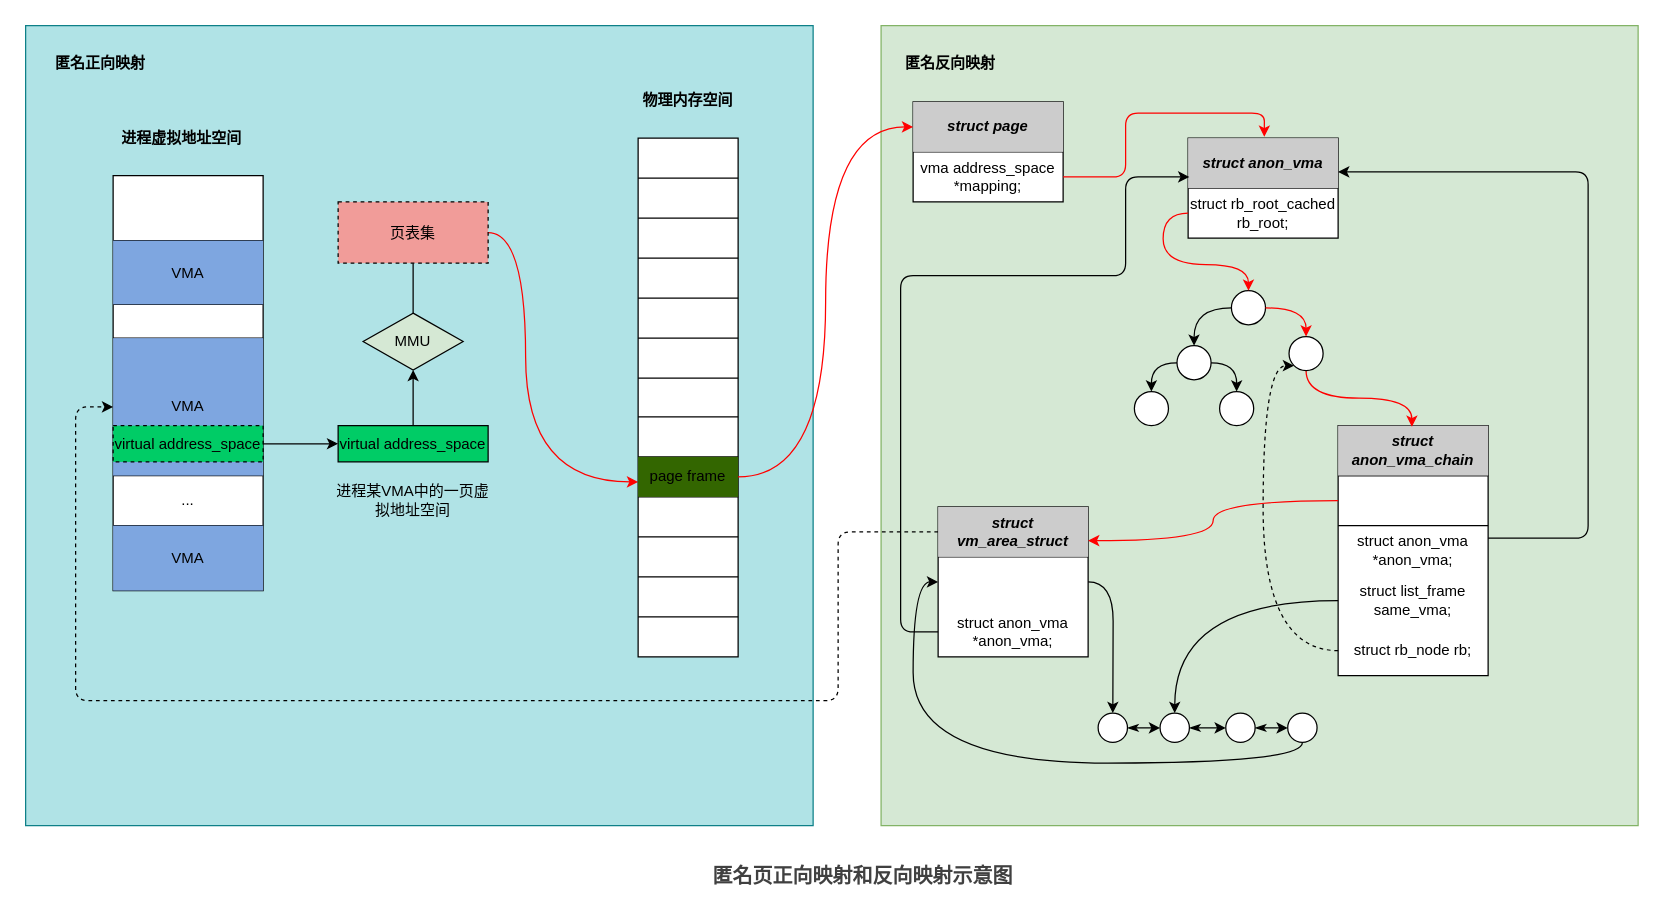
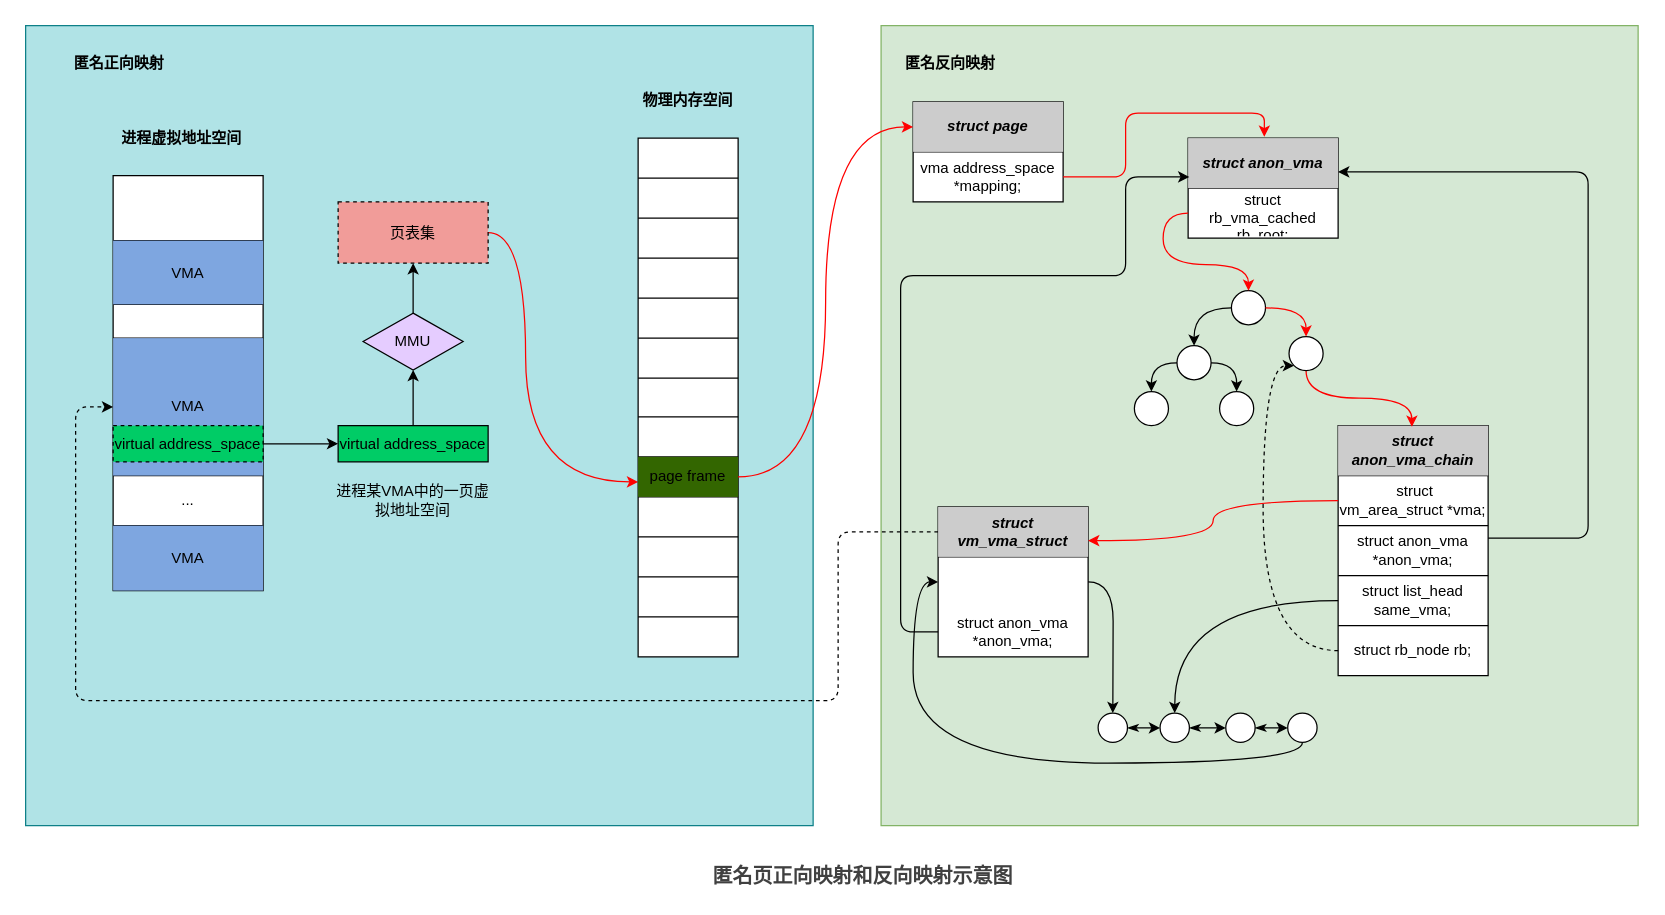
- <mxCell id="110" value="&lt;b&gt;匿名正向映射&lt;/b&gt;" style="text;html=1;strokeColor=none;fillColor=none;align=center;verticalAlign=middle;whiteSpace=wrap;rounded=0;shadow=0;" vertex="1" parent="1"><mxGeometry x="30" y="30" width="100" height="40" as="geometry" /></mxCell>
+ <mxCell id="110" value="&lt;b&gt;匿名正向映射&lt;/b&gt;" style="text;html=1;strokeColor=none;fillColor=none;align=center;verticalAlign=middle;whiteSpace=wrap;rounded=0;shadow=0;" vertex="1" parent="1"><mxGeometry x="45" y="30" width="100" height="40" as="geometry" /></mxCell>
- <mxCell id="65" value="struct rb_root_cached rb_root;" style="shape=partialRectangle;html=1;whiteSpace=wrap;connectable=0;overflow=hidden;fillColor=none;top=0;left=0;bottom=0;right=0;shadow=0;" vertex="1" parent="64"><mxGeometry width="120" height="40" as="geometry" /></mxCell>
+ <mxCell id="65" value="struct rb_vma_cached rb_root;" style="shape=partialRectangle;html=1;whiteSpace=wrap;connectable=0;overflow=hidden;fillColor=none;top=0;left=0;bottom=0;right=0;shadow=0;" vertex="1" parent="64"><mxGeometry width="120" height="40" as="geometry" /></mxCell>
- <mxCell id="22" value="" style="edgeStyle=orthogonalEdgeStyle;rounded=0;orthogonalLoop=1;jettySize=auto;html=1;shadow=0;endArrow=none;" parent="1" source="23" target="25" edge="1"><mxGeometry relative="1" as="geometry" /></mxCell>
+ <mxCell id="22" value="" style="edgeStyle=orthogonalEdgeStyle;rounded=0;orthogonalLoop=1;jettySize=auto;html=1;shadow=0;" parent="1" source="23" target="25" edge="1"><mxGeometry relative="1" as="geometry" /></mxCell>
- <mxCell id="23" value="MMU" style="rhombus;whiteSpace=wrap;html=1;rounded=0;fillColor=#d5e8d4;shadow=0;" parent="1" vertex="1"><mxGeometry x="290" y="250" width="80" height="45.5" as="geometry" /></mxCell>
+ <mxCell id="23" value="MMU" style="rhombus;whiteSpace=wrap;html=1;rounded=0;fillColor=#E5CCFF;shadow=0;" parent="1" vertex="1"><mxGeometry x="290" y="250" width="80" height="45.5" as="geometry" /></mxCell>
+ <mxCell id="77" value="&amp;nbsp;struct vm_area_struct *vma;" style="shape=partialRectangle;html=1;whiteSpace=wrap;connectable=0;overflow=hidden;fillColor=none;top=0;left=0;bottom=0;right=0;shadow=0;" vertex="1" parent="76"><mxGeometry width="120" height="40" as="geometry" /></mxCell>
- <mxCell id="69" value="&lt;b&gt;&lt;i&gt;struct vm_area_struct&lt;/i&gt;&lt;/b&gt;" style="shape=partialRectangle;html=1;whiteSpace=wrap;connectable=0;overflow=hidden;top=0;left=0;bottom=0;right=0;fillColor=#CCCCCC;shadow=0;" vertex="1" parent="68"><mxGeometry width="120" height="40" as="geometry" /></mxCell>
+ <mxCell id="69" value="&lt;b&gt;&lt;i&gt;struct vm_vma_struct&lt;/i&gt;&lt;/b&gt;" style="shape=partialRectangle;html=1;whiteSpace=wrap;connectable=0;overflow=hidden;top=0;left=0;bottom=0;right=0;fillColor=#CCCCCC;shadow=0;" vertex="1" parent="68"><mxGeometry width="120" height="40" as="geometry" /></mxCell>
- <mxCell id="81" value="struct list_frame same_vma;" style="shape=partialRectangle;html=1;whiteSpace=wrap;connectable=0;overflow=hidden;fillColor=none;top=0;left=0;bottom=0;right=0;shadow=0;" vertex="1" parent="80"><mxGeometry width="120" height="40" as="geometry" /></mxCell>
+ <mxCell id="81" value="struct list_head same_vma;" style="shape=partialRectangle;html=1;whiteSpace=wrap;connectable=0;overflow=hidden;fillColor=none;top=0;left=0;bottom=0;right=0;shadow=0;" vertex="1" parent="80"><mxGeometry width="120" height="40" as="geometry" /></mxCell>
